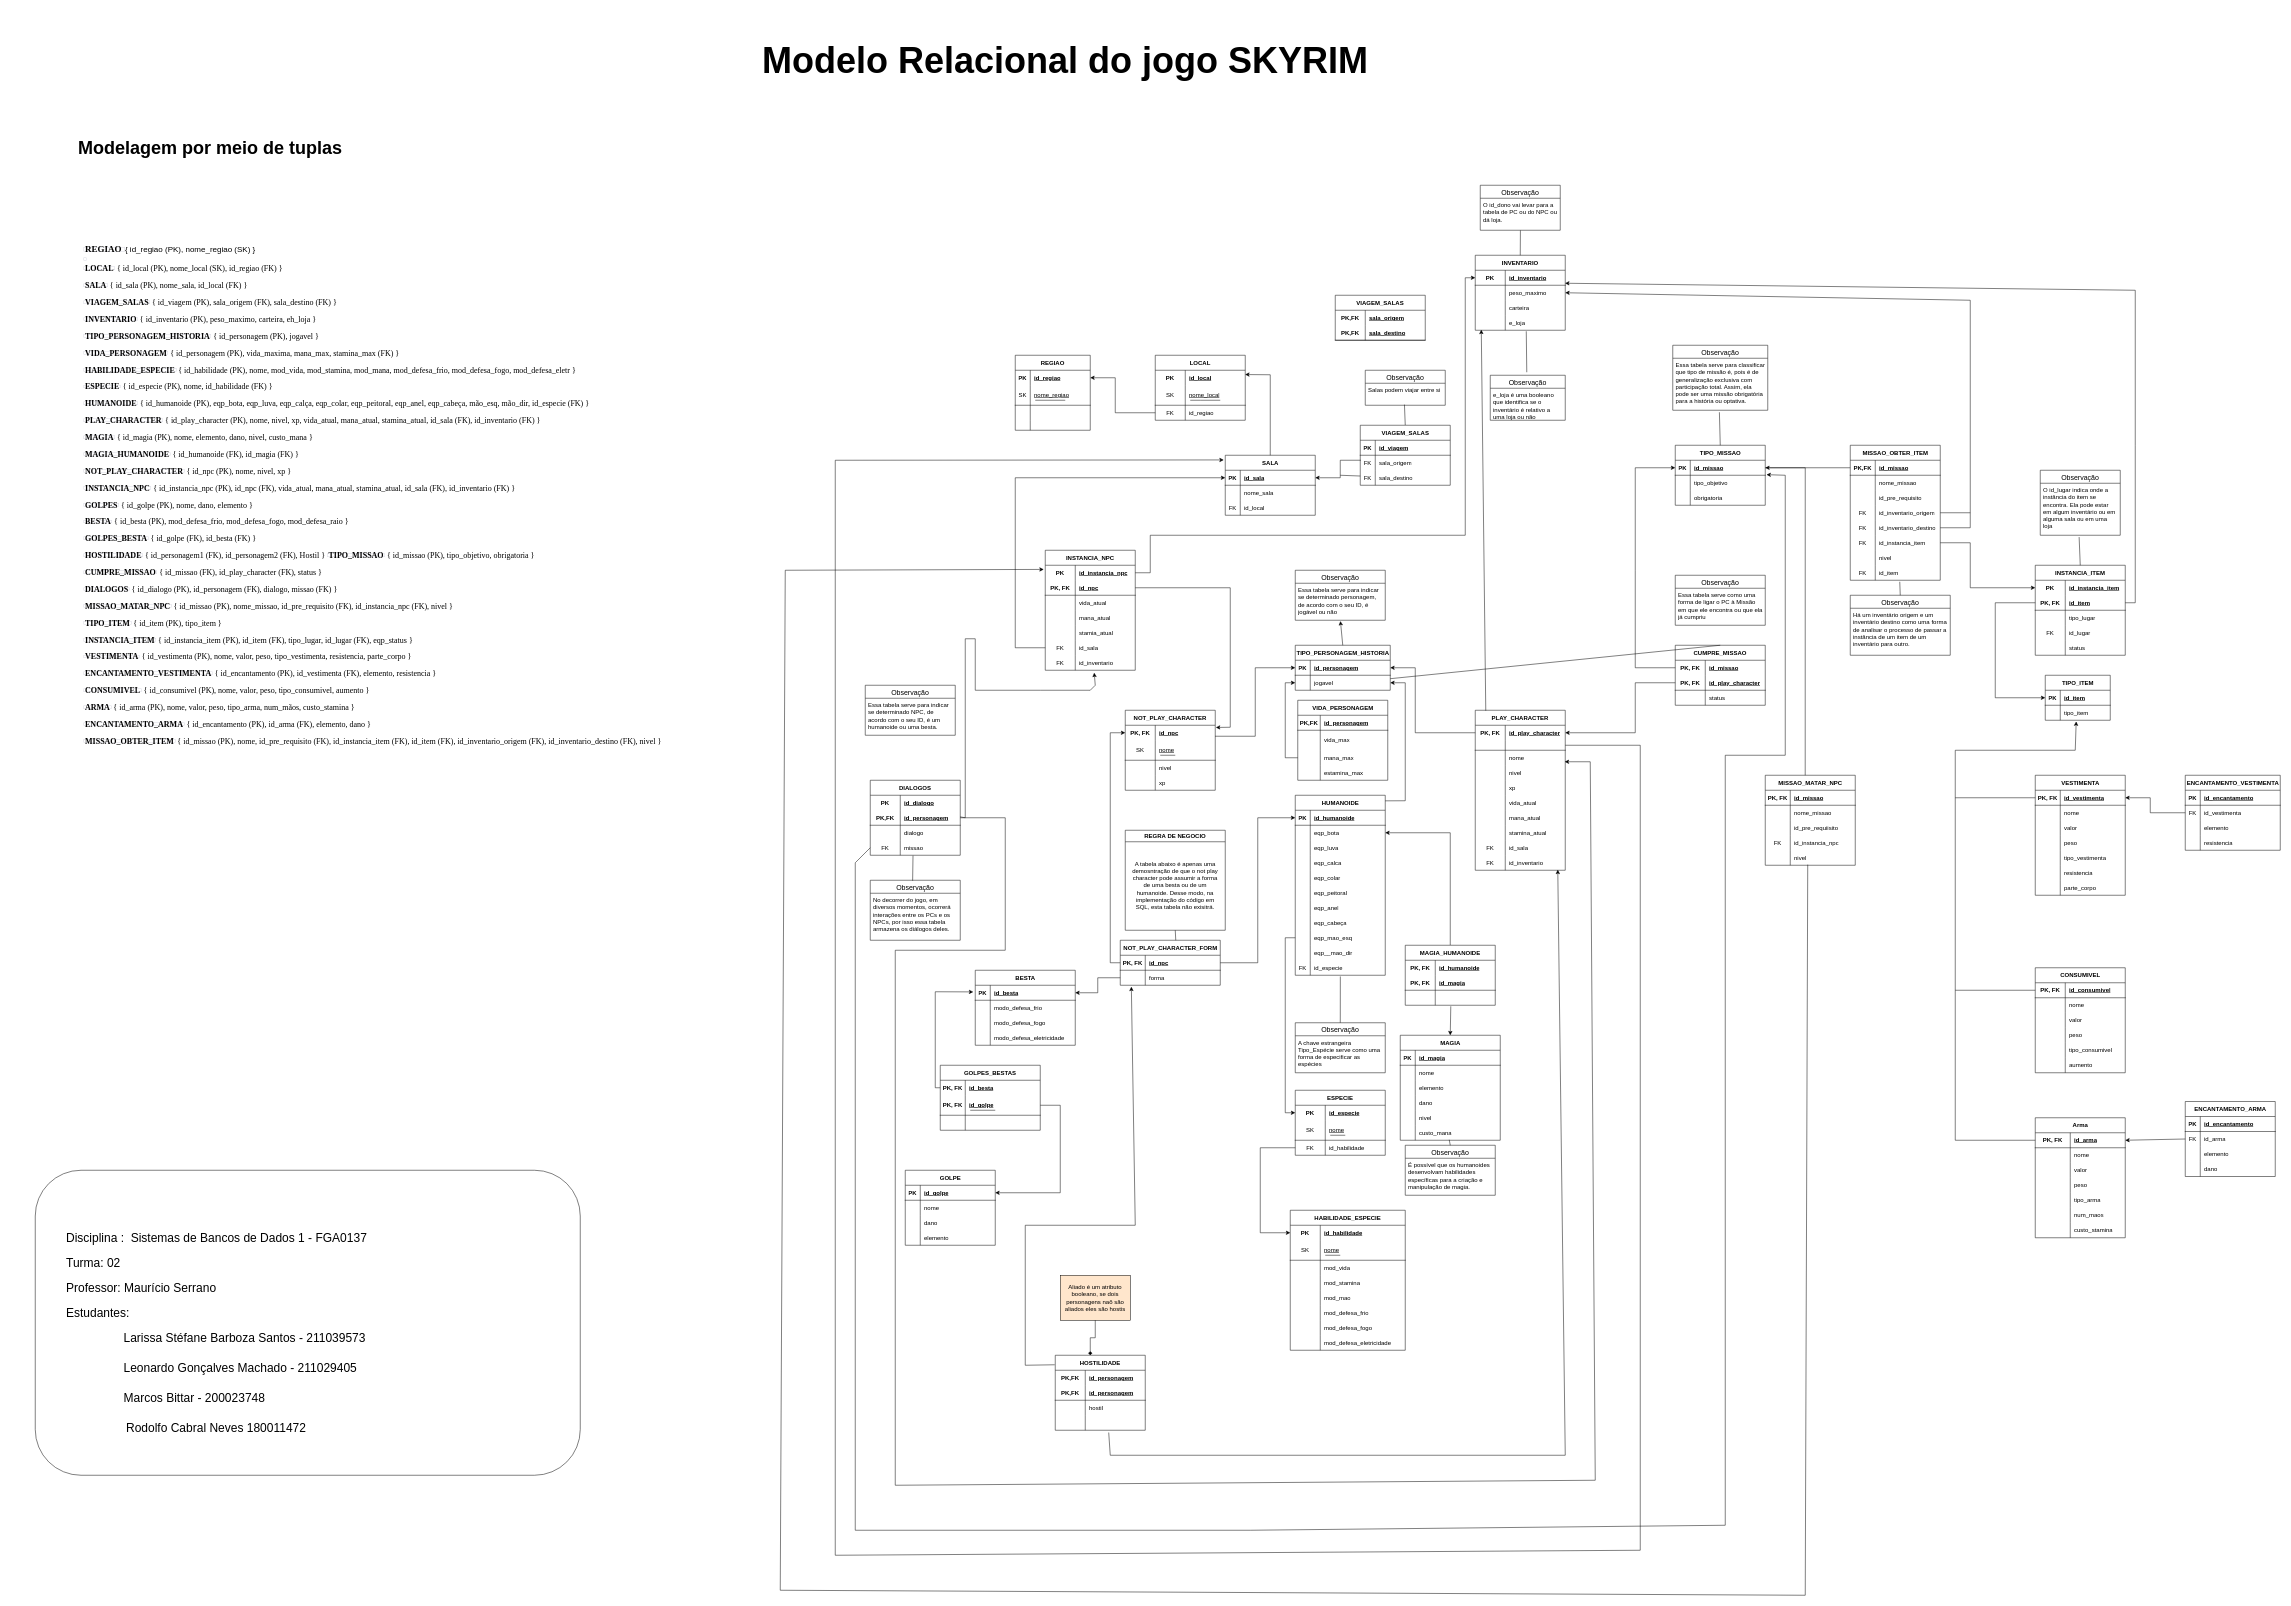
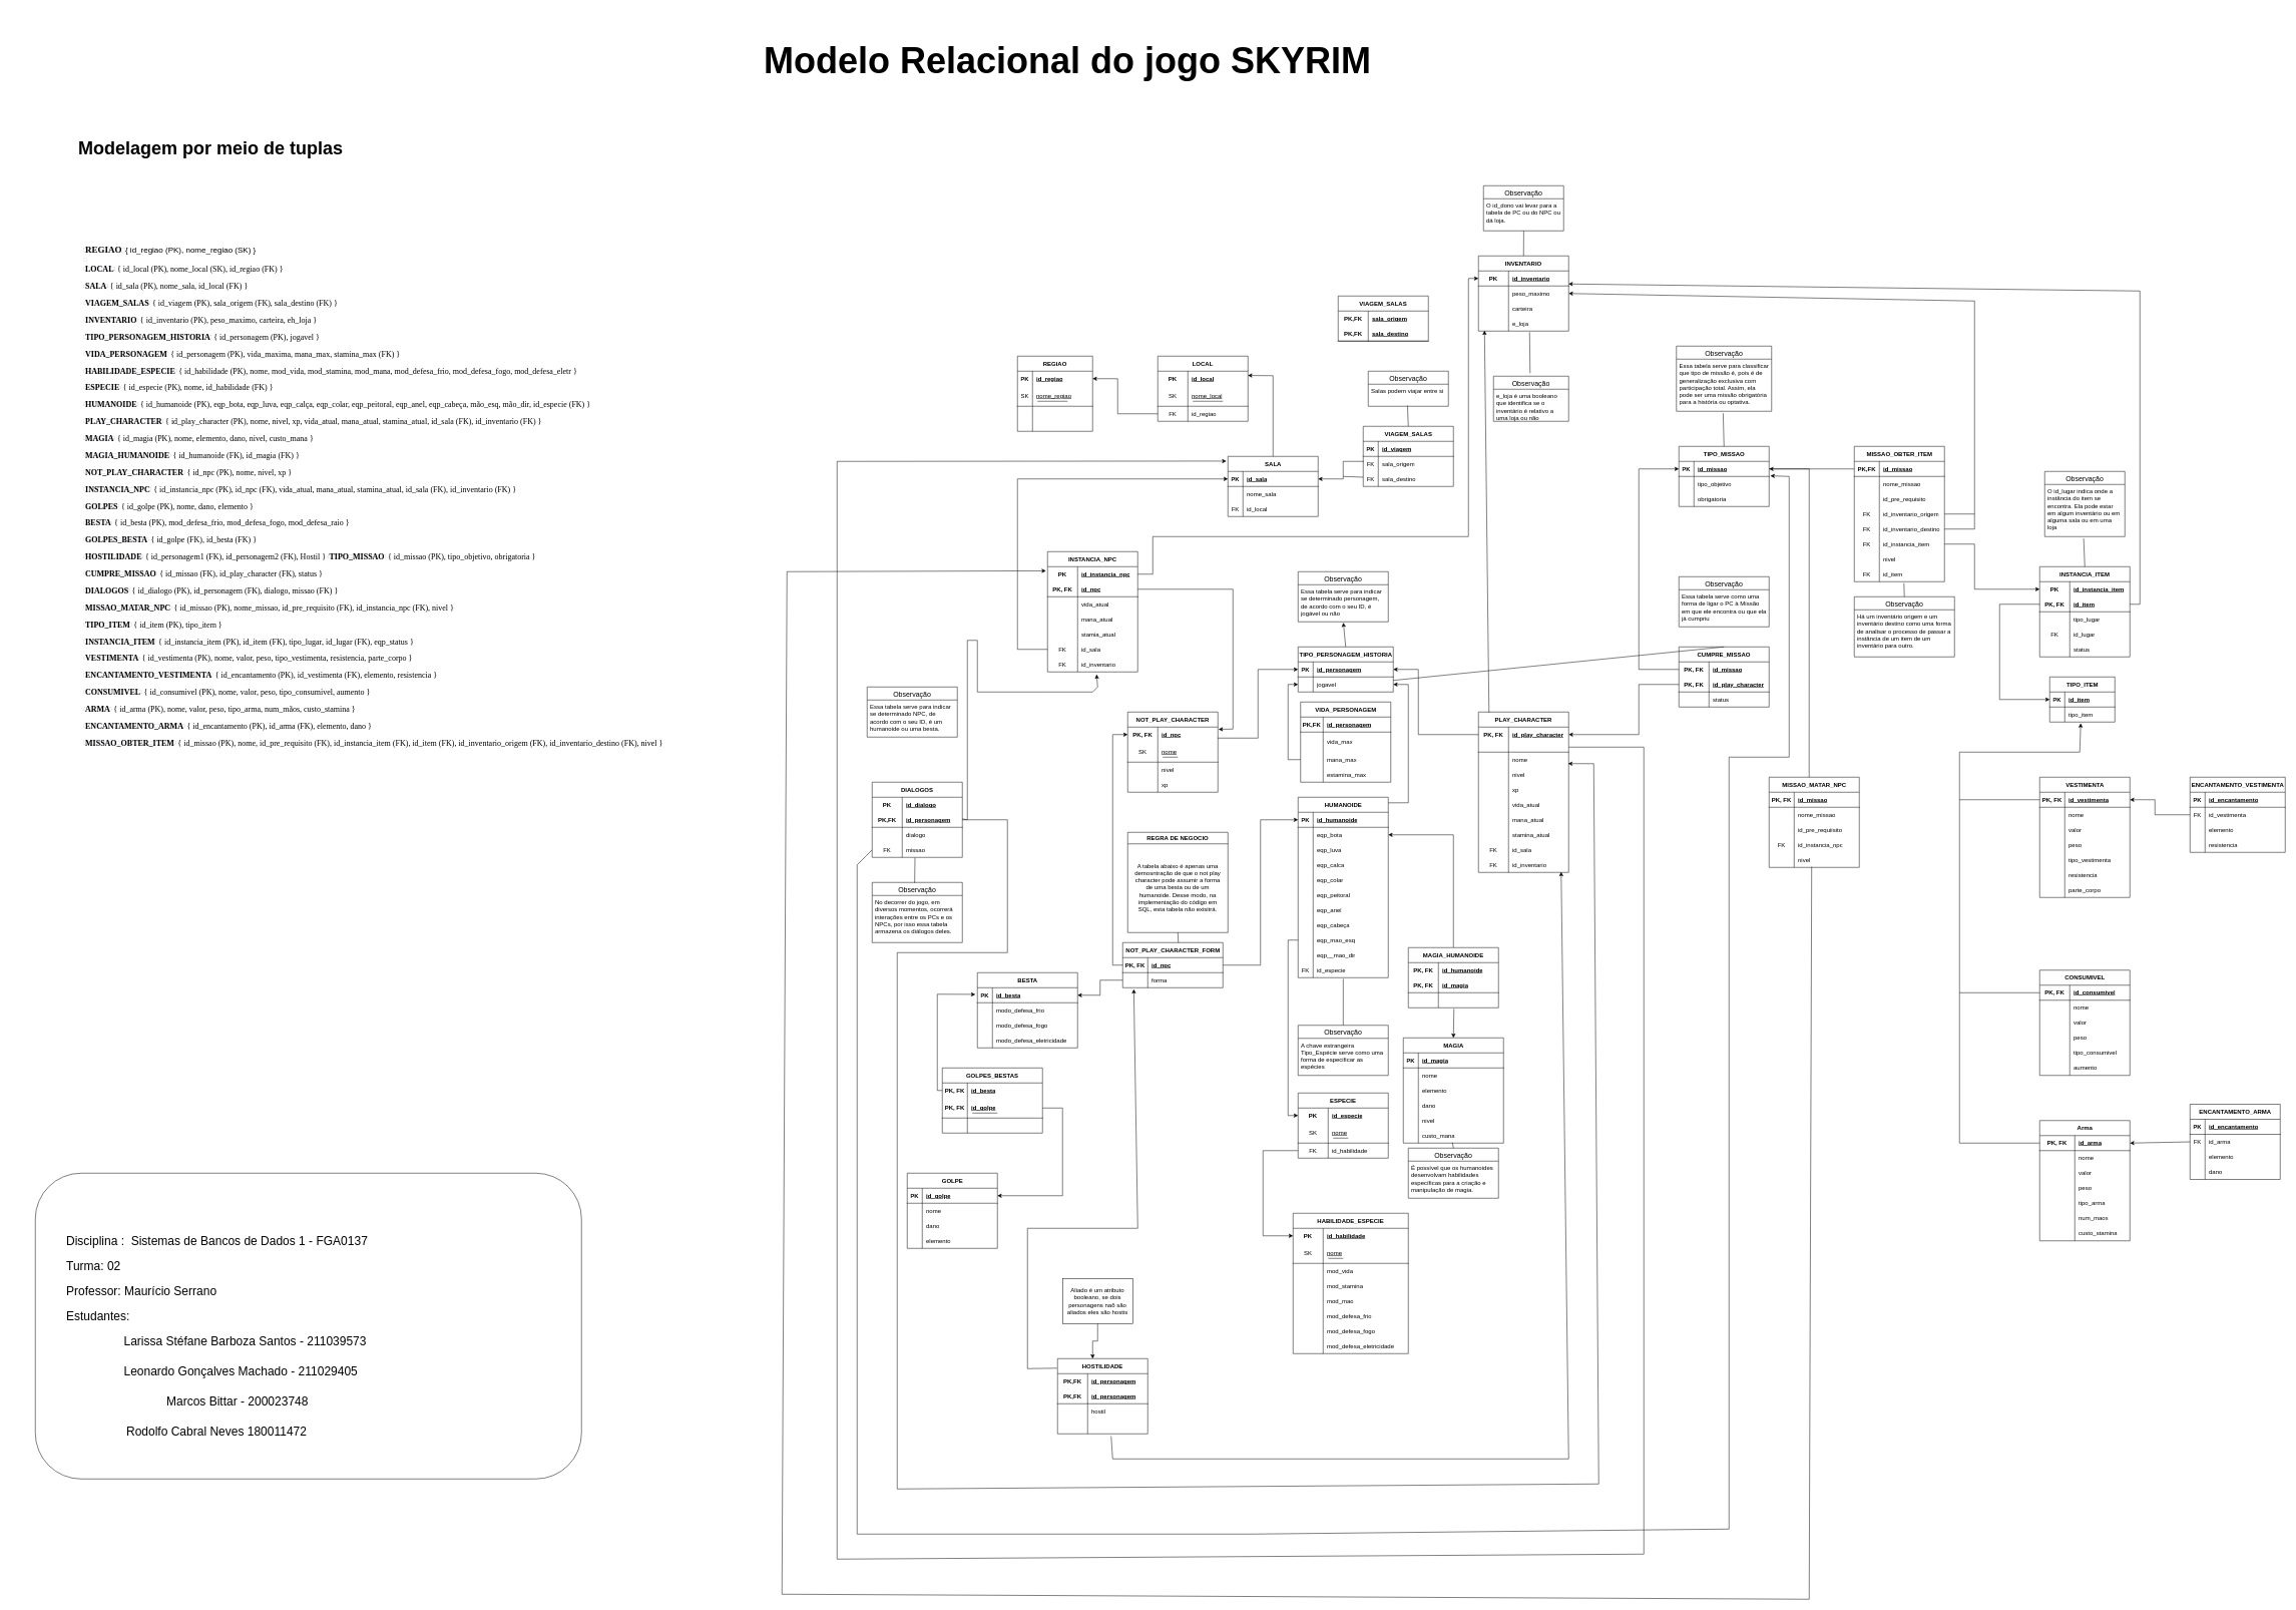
- <mxCell id="555" value="Aliado é um atributo booleano, se dois personagens naõ são aliados eles são hostis" style="rounded=0;whiteSpace=wrap;html=1;fillColor=#ffe6cc;" parent="1" vertex="1"><mxGeometry x="2120" y="2550" width="140" height="90" as="geometry" /></mxCell>
+ <mxCell id="555" value="Aliado é um atributo booleano, se dois personagens naõ são aliados eles são hostis" style="rounded=0;whiteSpace=wrap;html=1;" parent="1" vertex="1"><mxGeometry x="2120" y="2550" width="140" height="90" as="geometry" /></mxCell>
- <mxCell id="556" style="edgeStyle=orthogonalEdgeStyle;rounded=0;orthogonalLoop=1;jettySize=auto;html=1;entryX=0.389;entryY=0;entryDx=0;entryDy=0;entryPerimeter=0;endArrow=diamond;" parent="1" source="555" target="484" edge="1"><mxGeometry relative="1" as="geometry" /></mxCell>
+ <mxCell id="556" style="edgeStyle=orthogonalEdgeStyle;rounded=0;orthogonalLoop=1;jettySize=auto;html=1;entryX=0.389;entryY=0;entryDx=0;entryDy=0;entryPerimeter=0;" parent="1" source="555" target="484" edge="1"><mxGeometry relative="1" as="geometry" /></mxCell>
- <mxCell id="469" value="&lt;span style=&quot;font-size: 24px;&quot;&gt;Marcos Bittar - 200023748&lt;/span&gt;" style="text;html=1;strokeColor=none;fillColor=none;align=left;verticalAlign=middle;whiteSpace=wrap;rounded=0;" parent="1" vertex="1"><mxGeometry x="245" y="2780" width="440" height="30" as="geometry" /></mxCell>
+ <mxCell id="469" value="&lt;span style=&quot;font-size: 24px;&quot;&gt;Marcos Bittar - 200023748&lt;/span&gt;" style="text;html=1;strokeColor=none;fillColor=none;align=left;verticalAlign=middle;whiteSpace=wrap;rounded=0;" parent="1" vertex="1"><mxGeometry x="330" y="2780" width="440" height="30" as="geometry" /></mxCell>
